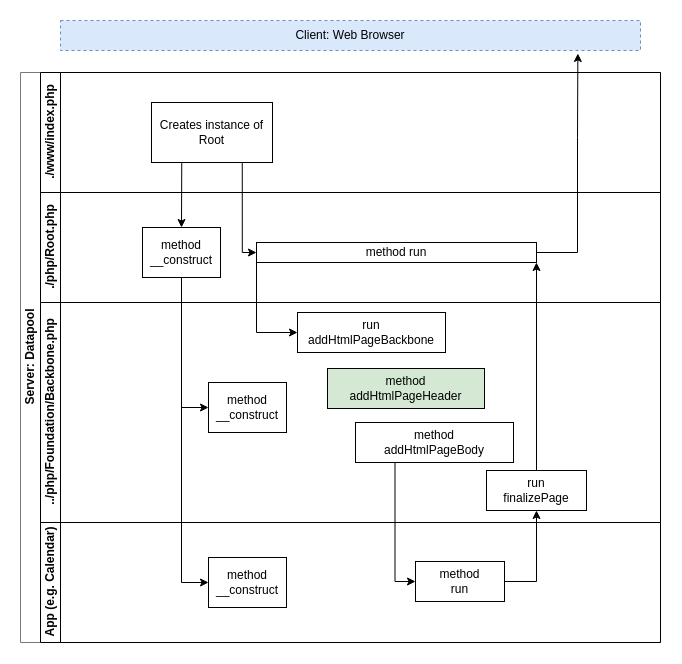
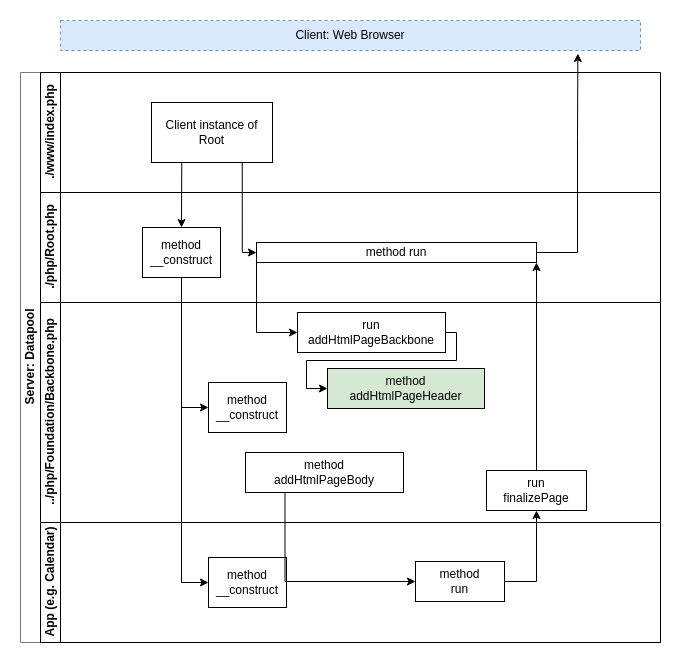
- <mxCell id="4" value="Creates instance of&lt;br&gt;Root" style="rounded=0;whiteSpace=wrap;html=1;fontFamily=Helvetica;fontSize=12;fontColor=#000000;align=center;" parent="3" vertex="1"><mxGeometry x="111" y="30" width="121" height="60" as="geometry" /></mxCell>
+ <mxCell id="4" value="Client instance of&lt;br&gt;Root" style="rounded=0;whiteSpace=wrap;html=1;fontFamily=Helvetica;fontSize=12;fontColor=#000000;align=center;" parent="3" vertex="1"><mxGeometry x="111" y="30" width="121" height="60" as="geometry" /></mxCell>
+ <mxCell id="13" value="" style="edgeStyle=orthogonalEdgeStyle;rounded=0;orthogonalLoop=1;jettySize=auto;html=1;endArrow=classic;endFill=1;entryX=0;entryY=0.5;entryDx=0;entryDy=0;exitX=1;exitY=0.5;exitDx=0;exitDy=0;" parent="8" source="9" target="10" edge="1"><mxGeometry relative="1" as="geometry"><mxPoint x="437" y="31" as="sourcePoint" /><mxPoint x="289" y="85" as="targetPoint" /><Array as="points"><mxPoint x="416" y="30" /><mxPoint x="416" y="58" /><mxPoint x="266" y="58" /><mxPoint x="266" y="86" /></Array></mxGeometry></mxCell>
- <mxCell id="12" value="&lt;div&gt;method&lt;/div&gt;&lt;div&gt;addHtmlPageBody&lt;/div&gt;" style="rounded=0;whiteSpace=wrap;html=1;fontFamily=Helvetica;fontSize=12;fontColor=#000000;align=center;" parent="8" vertex="1"><mxGeometry x="315" y="120" width="158" height="40" as="geometry" /></mxCell>
+ <mxCell id="12" value="&lt;div&gt;method&lt;/div&gt;&lt;div&gt;addHtmlPageBody&lt;/div&gt;" style="rounded=0;whiteSpace=wrap;html=1;fontFamily=Helvetica;fontSize=12;fontColor=#000000;align=center;" parent="8" vertex="1"><mxGeometry x="205" y="150" width="158" height="40" as="geometry" /></mxCell>
